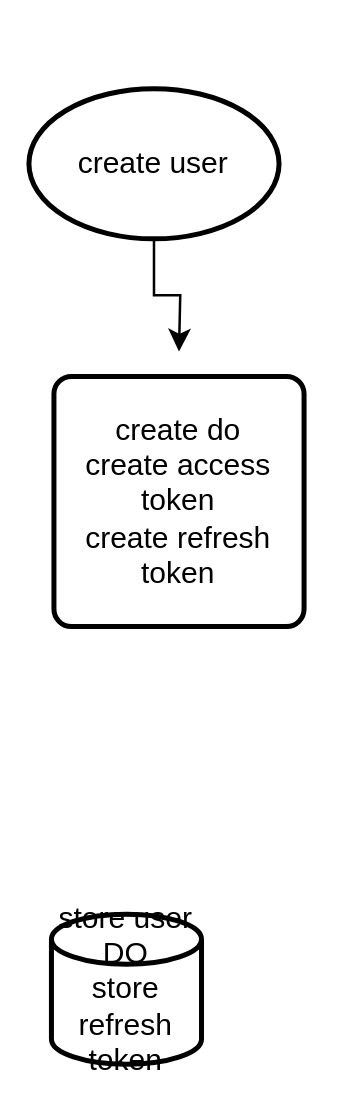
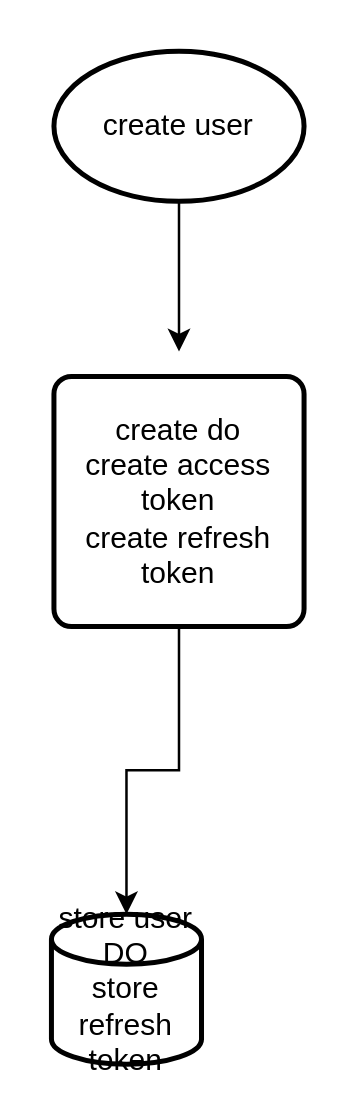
- <mxCell id="3" value="create user" style="strokeWidth=2;html=1;shape=mxgraph.flowchart.start_1;whiteSpace=wrap;" vertex="1" parent="1"><mxGeometry x="11" y="35" width="100" height="60" as="geometry" /></mxCell>
+ <mxCell id="3" value="create user" style="strokeWidth=2;html=1;shape=mxgraph.flowchart.start_1;whiteSpace=wrap;" vertex="1" parent="1"><mxGeometry x="21" y="20" width="100" height="60" as="geometry" /></mxCell>
+ <mxCell id="4" value="" style="edgeStyle=orthogonalEdgeStyle;rounded=0;orthogonalLoop=1;jettySize=auto;html=1;" edge="1" parent="1" source="5" target="6"><mxGeometry relative="1" as="geometry"><mxPoint x="71" y="350" as="targetPoint" /></mxGeometry></mxCell>
